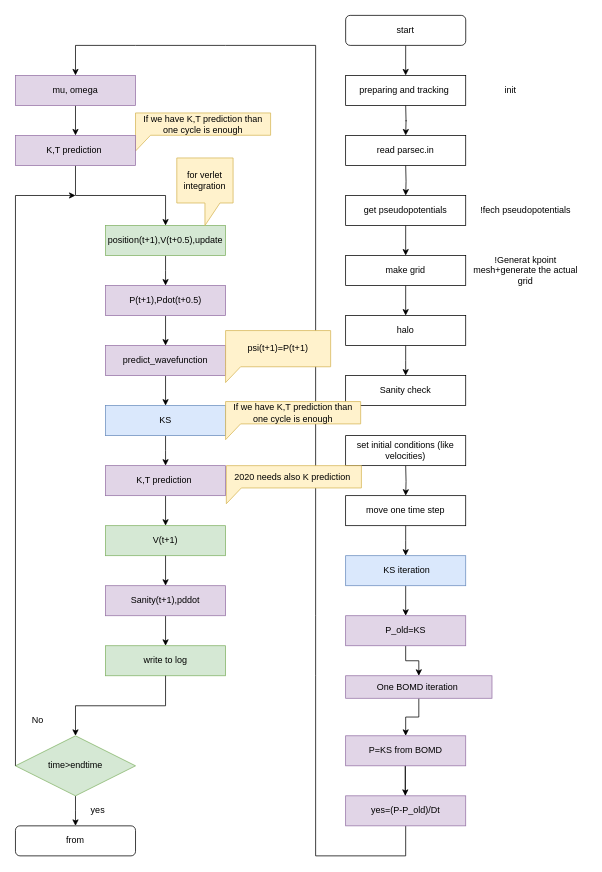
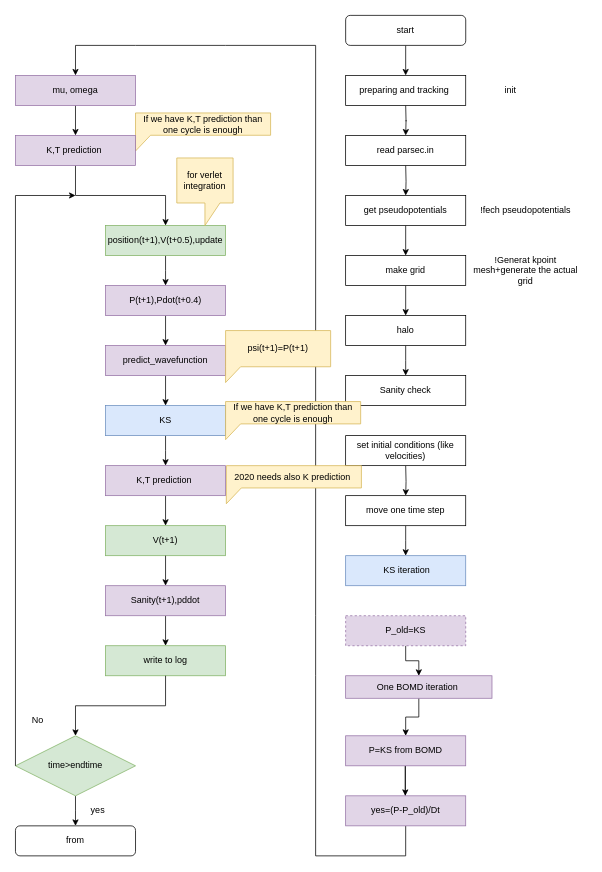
- <mxCell id="53" value="P(t+1),Pdot(t+0.5)" style="whiteSpace=wrap;html=1;fillColor=#e1d5e7;strokeColor=#9673a6;" parent="1" vertex="1"><mxGeometry x="140" y="380" width="160" height="40" as="geometry" /></mxCell>
+ <mxCell id="53" value="P(t+1),Pdot(t+0.4)" style="whiteSpace=wrap;html=1;fillColor=#e1d5e7;strokeColor=#9673a6;" parent="1" vertex="1"><mxGeometry x="140" y="380" width="160" height="40" as="geometry" /></mxCell>
- <mxCell id="42" value="" style="edgeStyle=orthogonalEdgeStyle;rounded=0;orthogonalLoop=1;jettySize=auto;html=1;" parent="1" source="43" target="45" edge="1"><mxGeometry relative="1" as="geometry" /></mxCell>
- <mxCell id="45" value="P_old=KS" style="whiteSpace=wrap;html=1;fillColor=#e1d5e7;strokeColor=#9673a6;" parent="1" vertex="1"><mxGeometry x="460" y="820" width="160" height="40" as="geometry" /></mxCell>
+ <mxCell id="45" value="P_old=KS" style="whiteSpace=wrap;html=1;fillColor=#e1d5e7;strokeColor=#9673a6;dashed=1;" parent="1" vertex="1"><mxGeometry x="460" y="820" width="160" height="40" as="geometry" /></mxCell>
